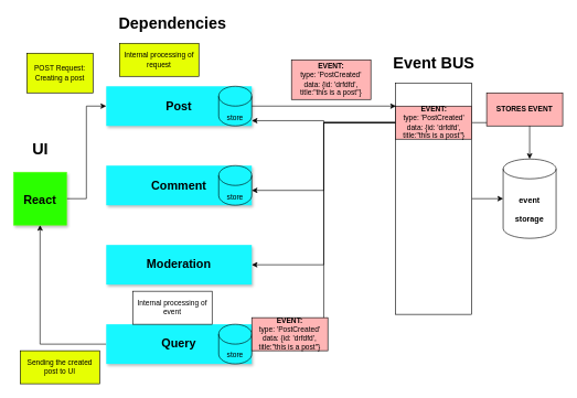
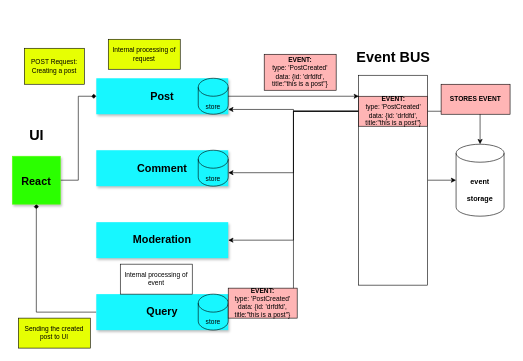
- <mxCell id="9" value="&lt;b&gt;&lt;font style=&quot;font-size: 24px&quot;&gt;Dependencies&lt;/font&gt;&lt;/b&gt;" style="text;html=1;align=center;verticalAlign=middle;resizable=0;points=[];autosize=1;strokeColor=none;fillColor=none;fontSize=18;" parent="1" vertex="1"><mxGeometry x="170" y="20" width="180" height="30" as="geometry" /></mxCell>
- <mxCell id="12" style="edgeStyle=orthogonalEdgeStyle;rounded=0;orthogonalLoop=1;jettySize=auto;html=1;entryX=0;entryY=0.5;entryDx=0;entryDy=0;fontSize=11;" parent="1" source="13" target="6" edge="1"><mxGeometry relative="1" as="geometry" /></mxCell>
+ <mxCell id="12" style="edgeStyle=orthogonalEdgeStyle;rounded=0;orthogonalLoop=1;jettySize=auto;html=1;entryX=0;entryY=0.5;entryDx=0;entryDy=0;fontSize=11;endArrow=diamond;" parent="1" source="13" target="6" edge="1"><mxGeometry relative="1" as="geometry" /></mxCell>
- <mxCell id="10" style="edgeStyle=orthogonalEdgeStyle;rounded=0;orthogonalLoop=1;jettySize=auto;html=1;entryX=0.5;entryY=1;entryDx=0;entryDy=0;fontSize=11;" parent="1" source="11" target="13" edge="1"><mxGeometry relative="1" as="geometry" /></mxCell>
+ <mxCell id="10" style="edgeStyle=orthogonalEdgeStyle;rounded=0;orthogonalLoop=1;jettySize=auto;html=1;entryX=0.5;entryY=1;entryDx=0;entryDy=0;fontSize=11;endArrow=diamond;" parent="1" source="11" target="13" edge="1"><mxGeometry relative="1" as="geometry" /></mxCell>
